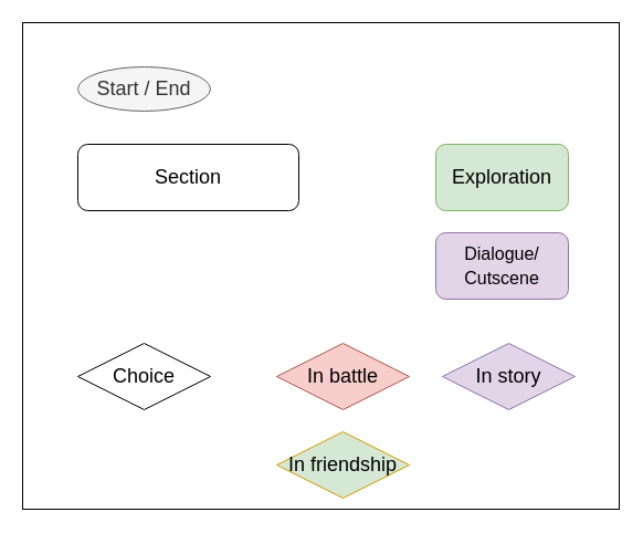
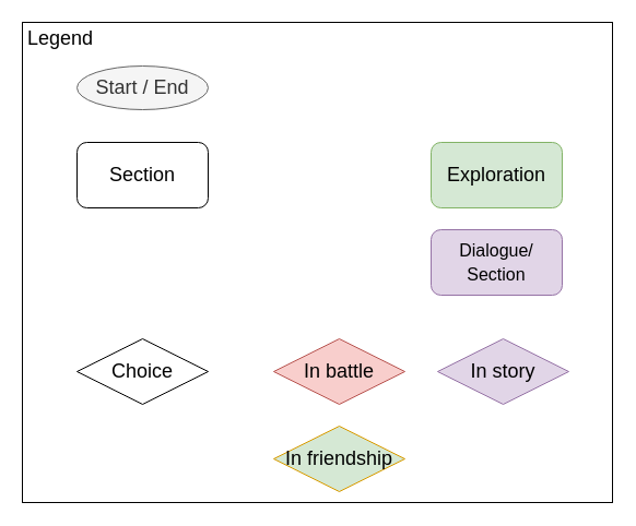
+ <mxCell id="8" value="Legend" style="text;html=1;strokeColor=none;fillColor=none;align=center;verticalAlign=middle;whiteSpace=wrap;rounded=0;labelBackgroundColor=none;fontSize=18;fontColor=#000000;" vertex="1" parent="1"><mxGeometry x="30" y="20" width="50" height="30" as="geometry" /></mxCell>
- <mxCell id="4" value="Section" style="rounded=1;whiteSpace=wrap;html=1;labelBackgroundColor=none;fontSize=18;" vertex="1" parent="1"><mxGeometry x="70" y="130" width="200" height="60" as="geometry" /></mxCell>
+ <mxCell id="4" value="Section" style="rounded=1;whiteSpace=wrap;html=1;labelBackgroundColor=none;fontSize=18;" vertex="1" parent="1"><mxGeometry x="70" y="130" width="120" height="60" as="geometry" /></mxCell>
- <mxCell id="6" value="&lt;span style=&quot;font-size: 16px&quot;&gt;Dialogue/&lt;br&gt;Cutscene&lt;br&gt;&lt;/span&gt;" style="rounded=1;whiteSpace=wrap;html=1;labelBackgroundColor=none;fillColor=#e1d5e7;strokeColor=#9673a6;fontSize=18;" vertex="1" parent="1"><mxGeometry x="394" y="210" width="120" height="60" as="geometry" /></mxCell>
+ <mxCell id="6" value="&lt;span style=&quot;font-size: 16px&quot;&gt;Dialogue/&lt;br&gt;Section&lt;br&gt;&lt;/span&gt;" style="rounded=1;whiteSpace=wrap;html=1;labelBackgroundColor=none;fillColor=#e1d5e7;strokeColor=#9673a6;fontSize=18;" vertex="1" parent="1"><mxGeometry x="394" y="210" width="120" height="60" as="geometry" /></mxCell>
